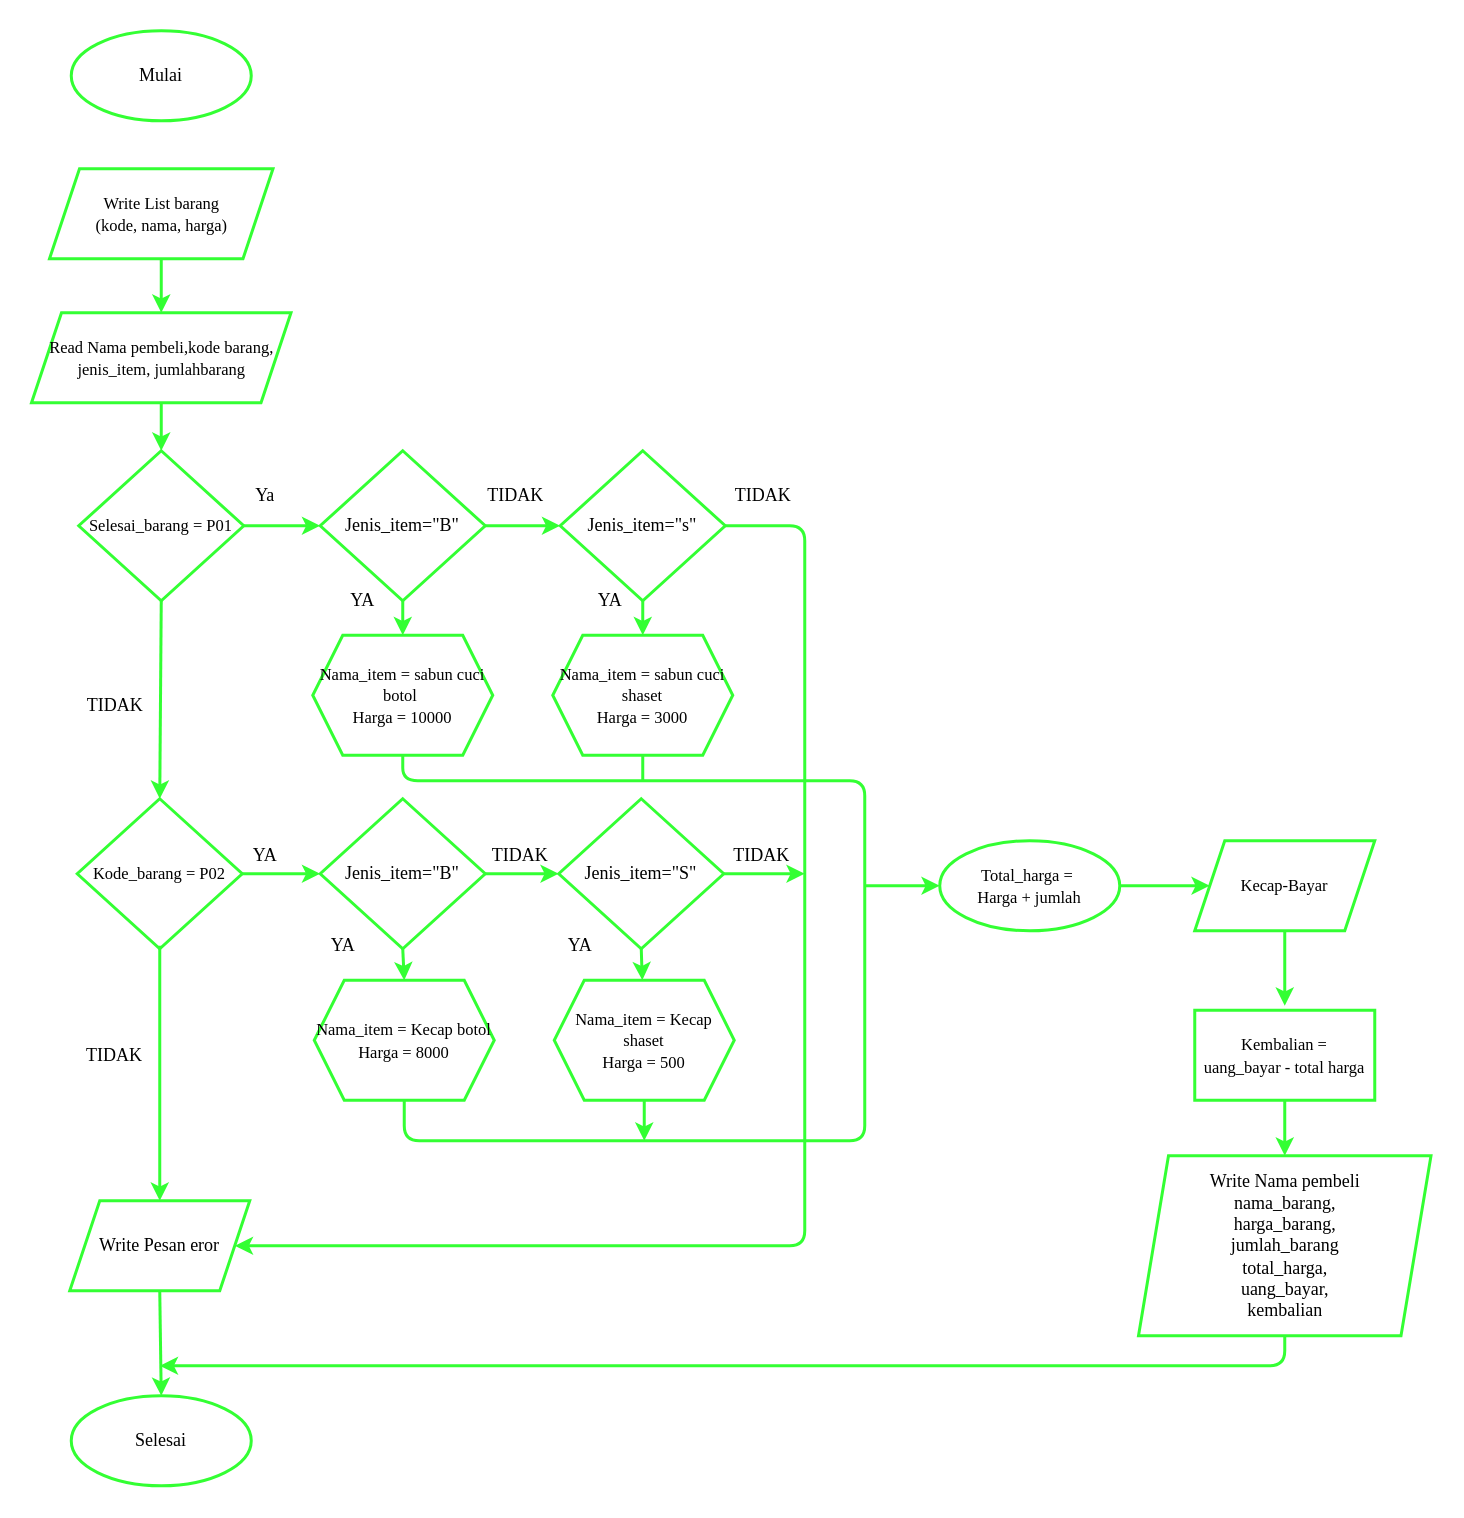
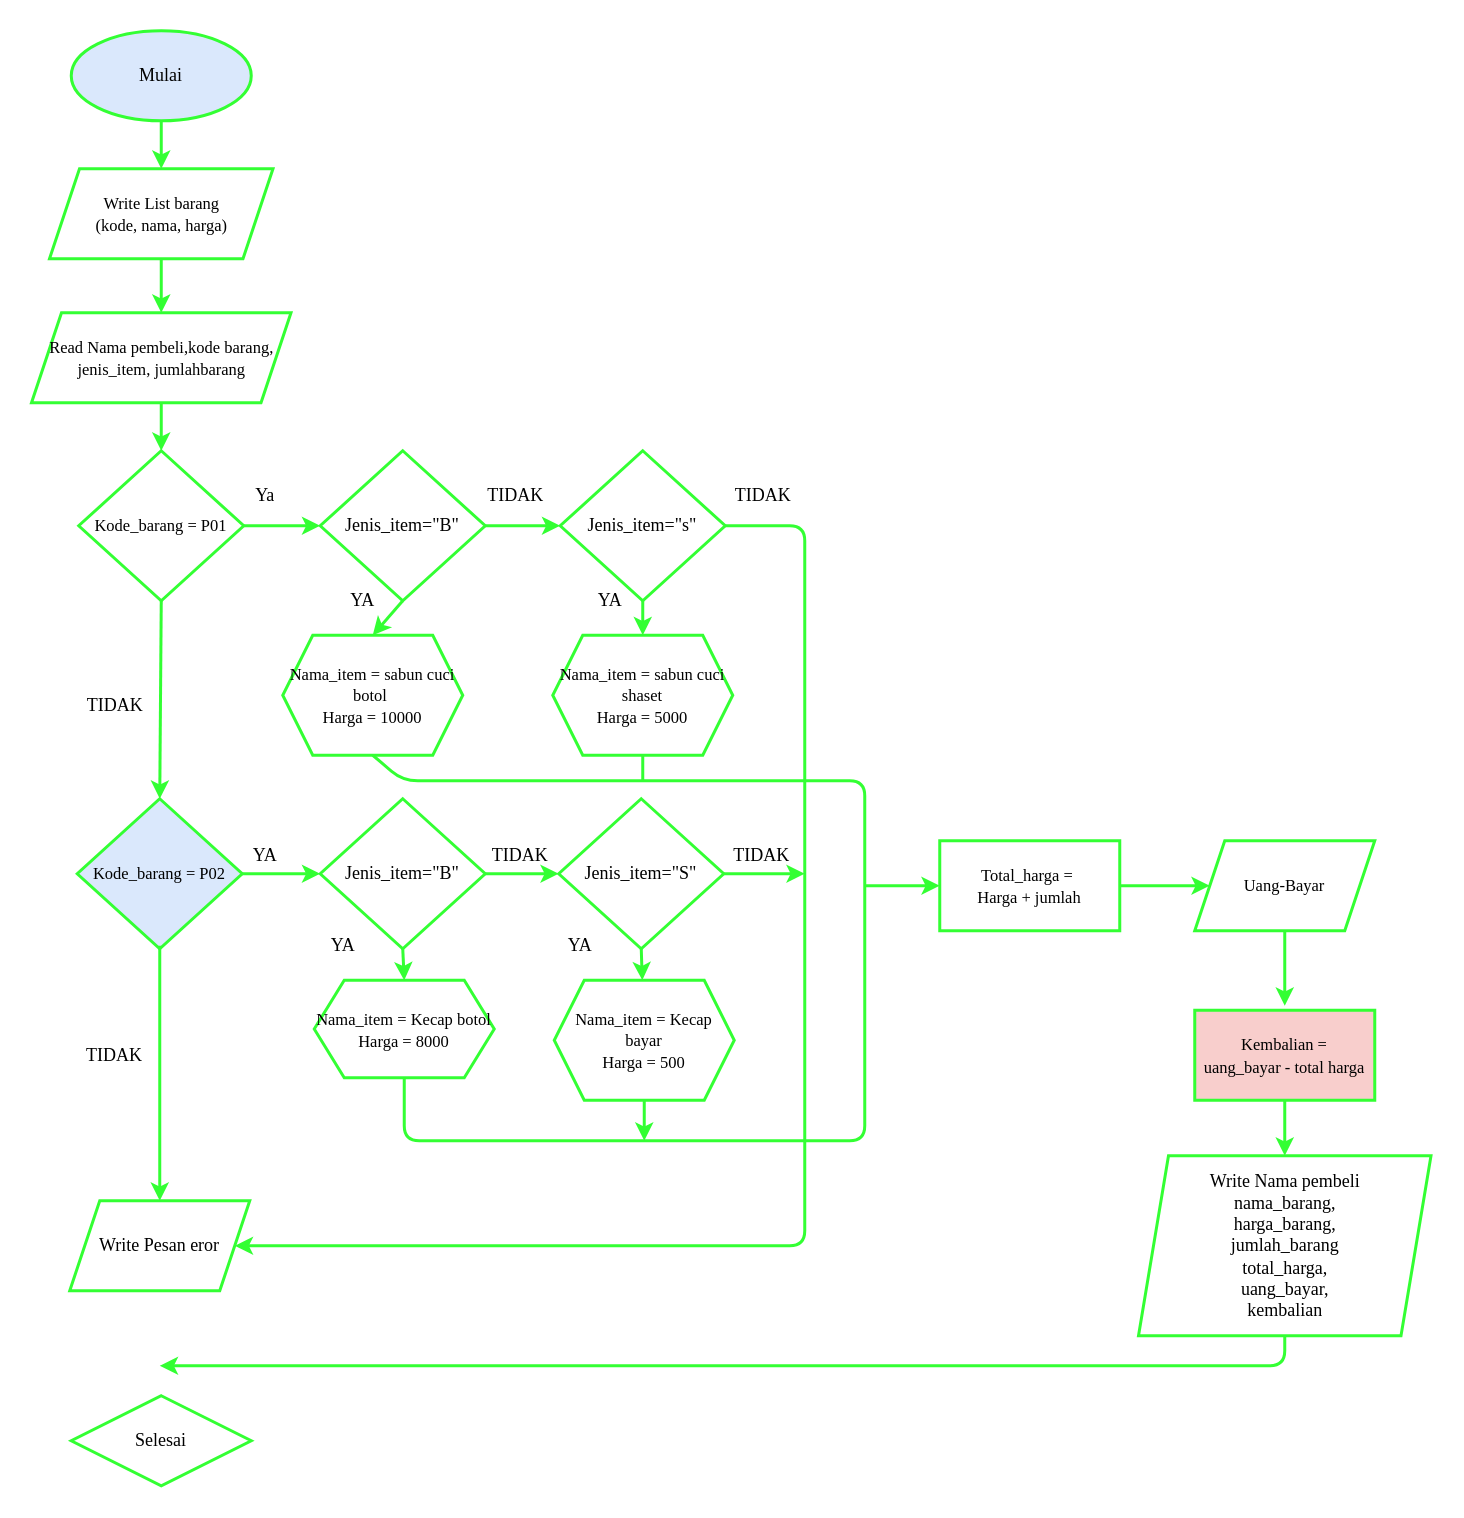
- <mxCell id="2" value="&lt;font color=&quot;#000000&quot; face=&quot;Verdana&quot;&gt;Mulai&lt;/font&gt;" style="ellipse;whiteSpace=wrap;html=1;strokeColor=#33FF33;fillColor=#FFFFFF;fontColor=#ffffff;strokeWidth=2;" vertex="1" parent="1"><mxGeometry x="47" y="20" width="120" height="60" as="geometry" /></mxCell>
+ <mxCell id="2" value="&lt;font color=&quot;#000000&quot; face=&quot;Verdana&quot;&gt;Mulai&lt;/font&gt;" style="ellipse;whiteSpace=wrap;html=1;strokeColor=#33FF33;fillColor=#dae8fc;fontColor=#ffffff;strokeWidth=2;" vertex="1" parent="1"><mxGeometry x="47" y="20" width="120" height="60" as="geometry" /></mxCell>
+ <mxCell id="19" value="" style="endArrow=classic;html=1;fontFamily=Verdana;fontSize=11;fontColor=#000000;strokeColor=#33FF33;strokeWidth=2;exitX=0.5;exitY=1;exitDx=0;exitDy=0;entryX=0.5;entryY=0;entryDx=0;entryDy=0;" edge="1" parent="1" source="2" target="3"><mxGeometry width="50" height="50" relative="1" as="geometry"><mxPoint x="226" y="180" as="sourcePoint" /><mxPoint x="276" y="130" as="targetPoint" /></mxGeometry></mxCell>
- <mxCell id="5" value="&lt;font color=&quot;#000000&quot; face=&quot;Verdana&quot; style=&quot;font-size: 11px&quot;&gt;Selesai_barang = P01&lt;/font&gt;" style="rhombus;whiteSpace=wrap;html=1;strokeColor=#33FF33;strokeWidth=2;fillColor=#FFFFFF;" vertex="1" parent="1"><mxGeometry x="52" y="300" width="110" height="100" as="geometry" /></mxCell>
+ <mxCell id="5" value="&lt;font color=&quot;#000000&quot; face=&quot;Verdana&quot; style=&quot;font-size: 11px&quot;&gt;Kode_barang = P01&lt;/font&gt;" style="rhombus;whiteSpace=wrap;html=1;strokeColor=#33FF33;strokeWidth=2;fillColor=#FFFFFF;" vertex="1" parent="1"><mxGeometry x="52" y="300" width="110" height="100" as="geometry" /></mxCell>
- <mxCell id="9" value="&lt;font color=&quot;#000000&quot; face=&quot;Verdana&quot;&gt;&lt;span style=&quot;font-size: 11px&quot;&gt;Nama_item = sabun cuci botol&amp;nbsp;&lt;br&gt;Harga = 10000&lt;br&gt;&lt;/span&gt;&lt;/font&gt;" style="shape=hexagon;perimeter=hexagonPerimeter2;whiteSpace=wrap;html=1;fixedSize=1;strokeColor=#33FF33;strokeWidth=2;fillColor=#FFFFFF;" vertex="1" parent="1"><mxGeometry x="208" y="423" width="120" height="80" as="geometry" /></mxCell>
+ <mxCell id="9" value="&lt;font color=&quot;#000000&quot; face=&quot;Verdana&quot;&gt;&lt;span style=&quot;font-size: 11px&quot;&gt;Nama_item = sabun cuci botol&amp;nbsp;&lt;br&gt;Harga = 10000&lt;br&gt;&lt;/span&gt;&lt;/font&gt;" style="shape=hexagon;perimeter=hexagonPerimeter2;whiteSpace=wrap;html=1;fixedSize=1;strokeColor=#33FF33;strokeWidth=2;fillColor=#FFFFFF;" vertex="1" parent="1"><mxGeometry x="188" y="423" width="120" height="80" as="geometry" /></mxCell>
- <mxCell id="8" value="&lt;span style=&quot;color: rgb(0 , 0 , 0) ; font-family: &amp;#34;verdana&amp;#34; ; font-size: 11px&quot;&gt;Nama_item = sabun cuci shaset&lt;/span&gt;&lt;br style=&quot;color: rgb(0 , 0 , 0) ; font-family: &amp;#34;verdana&amp;#34; ; font-size: 11px&quot;&gt;&lt;span style=&quot;color: rgb(0 , 0 , 0) ; font-family: &amp;#34;verdana&amp;#34; ; font-size: 11px&quot;&gt;Harga = 3000&lt;/span&gt;" style="shape=hexagon;perimeter=hexagonPerimeter2;whiteSpace=wrap;html=1;fixedSize=1;strokeColor=#33FF33;strokeWidth=2;fillColor=#FFFFFF;" vertex="1" parent="1"><mxGeometry x="368" y="423" width="120" height="80" as="geometry" /></mxCell>
+ <mxCell id="8" value="&lt;span style=&quot;color: rgb(0 , 0 , 0) ; font-family: &amp;#34;verdana&amp;#34; ; font-size: 11px&quot;&gt;Nama_item = sabun cuci shaset&lt;/span&gt;&lt;br style=&quot;color: rgb(0 , 0 , 0) ; font-family: &amp;#34;verdana&amp;#34; ; font-size: 11px&quot;&gt;&lt;span style=&quot;color: rgb(0 , 0 , 0) ; font-family: &amp;#34;verdana&amp;#34; ; font-size: 11px&quot;&gt;Harga = 5000&lt;/span&gt;" style="shape=hexagon;perimeter=hexagonPerimeter2;whiteSpace=wrap;html=1;fixedSize=1;strokeColor=#33FF33;strokeWidth=2;fillColor=#FFFFFF;" vertex="1" parent="1"><mxGeometry x="368" y="423" width="120" height="80" as="geometry" /></mxCell>
- <mxCell id="12" value="&lt;span style=&quot;color: rgb(0 , 0 , 0) ; font-family: &amp;#34;verdana&amp;#34; ; font-size: 11px&quot;&gt;Kode_barang = P02&lt;/span&gt;" style="rhombus;whiteSpace=wrap;html=1;strokeColor=#33FF33;strokeWidth=2;fillColor=#FFFFFF;" vertex="1" parent="1"><mxGeometry x="51" y="532" width="110" height="100" as="geometry" /></mxCell>
+ <mxCell id="12" value="&lt;span style=&quot;color: rgb(0 , 0 , 0) ; font-family: &amp;#34;verdana&amp;#34; ; font-size: 11px&quot;&gt;Kode_barang = P02&lt;/span&gt;" style="rhombus;whiteSpace=wrap;html=1;strokeColor=#33FF33;strokeWidth=2;fillColor=#dae8fc;" vertex="1" parent="1"><mxGeometry x="51" y="532" width="110" height="100" as="geometry" /></mxCell>
- <mxCell id="15" value="&lt;font color=&quot;#000000&quot; face=&quot;verdana&quot;&gt;&lt;span style=&quot;font-size: 11px&quot;&gt;Total_harga =&amp;nbsp;&lt;br&gt;Harga + jumlah&lt;br&gt;&lt;/span&gt;&lt;/font&gt;" style="ellipse;whiteSpace=wrap;html=1;strokeColor=#33FF33;strokeWidth=2;fillColor=#FFFFFF;" vertex="1" parent="1"><mxGeometry x="626" y="560" width="120" height="60" as="geometry" /></mxCell>
+ <mxCell id="15" value="&lt;font color=&quot;#000000&quot; face=&quot;verdana&quot;&gt;&lt;span style=&quot;font-size: 11px&quot;&gt;Total_harga =&amp;nbsp;&lt;br&gt;Harga + jumlah&lt;br&gt;&lt;/span&gt;&lt;/font&gt;" style="rounded=0;whiteSpace=wrap;html=1;strokeColor=#33FF33;strokeWidth=2;fillColor=#FFFFFF;" vertex="1" parent="1"><mxGeometry x="626" y="560" width="120" height="60" as="geometry" /></mxCell>
- <mxCell id="16" value="&lt;font color=&quot;#000000&quot; face=&quot;verdana&quot;&gt;&lt;span style=&quot;font-size: 11px&quot;&gt;Kecap-Bayar&lt;/span&gt;&lt;/font&gt;" style="shape=parallelogram;perimeter=parallelogramPerimeter;whiteSpace=wrap;html=1;fixedSize=1;strokeColor=#33FF33;strokeWidth=2;fillColor=#FFFFFF;" vertex="1" parent="1"><mxGeometry x="796" y="560" width="120" height="60" as="geometry" /></mxCell>
+ <mxCell id="16" value="&lt;font color=&quot;#000000&quot; face=&quot;verdana&quot;&gt;&lt;span style=&quot;font-size: 11px&quot;&gt;Uang-Bayar&lt;/span&gt;&lt;/font&gt;" style="shape=parallelogram;perimeter=parallelogramPerimeter;whiteSpace=wrap;html=1;fixedSize=1;strokeColor=#33FF33;strokeWidth=2;fillColor=#FFFFFF;" vertex="1" parent="1"><mxGeometry x="796" y="560" width="120" height="60" as="geometry" /></mxCell>
- <mxCell id="27" value="&lt;font color=&quot;#000000&quot; face=&quot;Verdana&quot;&gt;&lt;span style=&quot;font-size: 11px&quot;&gt;Nama_item = Kecap botol&lt;br&gt;Harga = 8000&lt;br&gt;&lt;/span&gt;&lt;/font&gt;" style="shape=hexagon;perimeter=hexagonPerimeter2;whiteSpace=wrap;html=1;fixedSize=1;strokeColor=#33FF33;strokeWidth=2;fillColor=#FFFFFF;" vertex="1" parent="1"><mxGeometry x="209" y="653" width="120" height="80" as="geometry" /></mxCell>
+ <mxCell id="27" value="&lt;font color=&quot;#000000&quot; face=&quot;Verdana&quot;&gt;&lt;span style=&quot;font-size: 11px&quot;&gt;Nama_item = Kecap botol&lt;br&gt;Harga = 8000&lt;br&gt;&lt;/span&gt;&lt;/font&gt;" style="shape=hexagon;perimeter=hexagonPerimeter2;whiteSpace=wrap;html=1;fixedSize=1;strokeColor=#33FF33;strokeWidth=2;fillColor=#FFFFFF;" vertex="1" parent="1"><mxGeometry x="209" y="653" width="120" height="65" as="geometry" /></mxCell>
- <mxCell id="26" value="&lt;span style=&quot;color: rgb(0 , 0 , 0) ; font-family: &amp;#34;verdana&amp;#34; ; font-size: 11px&quot;&gt;Nama_item = Kecap shaset&lt;/span&gt;&lt;br style=&quot;color: rgb(0 , 0 , 0) ; font-family: &amp;#34;verdana&amp;#34; ; font-size: 11px&quot;&gt;&lt;span style=&quot;color: rgb(0 , 0 , 0) ; font-family: &amp;#34;verdana&amp;#34; ; font-size: 11px&quot;&gt;Harga = 500&lt;/span&gt;" style="shape=hexagon;perimeter=hexagonPerimeter2;whiteSpace=wrap;html=1;fixedSize=1;strokeColor=#33FF33;strokeWidth=2;fillColor=#FFFFFF;" vertex="1" parent="1"><mxGeometry x="369" y="653" width="120" height="80" as="geometry" /></mxCell>
+ <mxCell id="26" value="&lt;span style=&quot;color: rgb(0 , 0 , 0) ; font-family: &amp;#34;verdana&amp;#34; ; font-size: 11px&quot;&gt;Nama_item = Kecap bayar&lt;/span&gt;&lt;br style=&quot;color: rgb(0 , 0 , 0) ; font-family: &amp;#34;verdana&amp;#34; ; font-size: 11px&quot;&gt;&lt;span style=&quot;color: rgb(0 , 0 , 0) ; font-family: &amp;#34;verdana&amp;#34; ; font-size: 11px&quot;&gt;Harga = 500&lt;/span&gt;" style="shape=hexagon;perimeter=hexagonPerimeter2;whiteSpace=wrap;html=1;fixedSize=1;strokeColor=#33FF33;strokeWidth=2;fillColor=#FFFFFF;" vertex="1" parent="1"><mxGeometry x="369" y="653" width="120" height="80" as="geometry" /></mxCell>
- <mxCell id="17" value="&lt;font color=&quot;#000000&quot; face=&quot;verdana&quot;&gt;&lt;span style=&quot;font-size: 11px&quot;&gt;Kembalian =&lt;br&gt;uang_bayar - total harga&lt;br&gt;&lt;/span&gt;&lt;/font&gt;" style="rounded=0;whiteSpace=wrap;html=1;strokeColor=#33FF33;strokeWidth=2;fillColor=#FFFFFF;" vertex="1" parent="1"><mxGeometry x="796" y="673" width="120" height="60" as="geometry" /></mxCell>
+ <mxCell id="17" value="&lt;font color=&quot;#000000&quot; face=&quot;verdana&quot;&gt;&lt;span style=&quot;font-size: 11px&quot;&gt;Kembalian =&lt;br&gt;uang_bayar - total harga&lt;br&gt;&lt;/span&gt;&lt;/font&gt;" style="rounded=0;whiteSpace=wrap;html=1;strokeColor=#33FF33;strokeWidth=2;fillColor=#f8cecc;" vertex="1" parent="1"><mxGeometry x="796" y="673" width="120" height="60" as="geometry" /></mxCell>
- <mxCell id="42" value="" style="endArrow=classic;html=1;fontFamily=Verdana;fontSize=12;fontColor=#000000;strokeColor=#33FF33;strokeWidth=2;exitX=0.5;exitY=1;exitDx=0;exitDy=0;entryX=0.5;entryY=0;entryDx=0;entryDy=0;" edge="1" parent="1" source="13" target="14"><mxGeometry width="50" height="50" relative="1" as="geometry"><mxPoint x="96" y="870" as="sourcePoint" /><mxPoint x="146" y="820" as="targetPoint" /></mxGeometry></mxCell>
- <mxCell id="14" value="&lt;font color=&quot;#000000&quot; face=&quot;Verdana&quot;&gt;Selesai&lt;/font&gt;" style="ellipse;whiteSpace=wrap;html=1;strokeColor=#33FF33;strokeWidth=2;fillColor=#FFFFFF;" vertex="1" parent="1"><mxGeometry x="47" y="930" width="120" height="60" as="geometry" /></mxCell>
+ <mxCell id="14" value="&lt;font color=&quot;#000000&quot; face=&quot;Verdana&quot;&gt;Selesai&lt;/font&gt;" style="rhombus;whiteSpace=wrap;html=1;strokeColor=#33FF33;strokeWidth=2;fillColor=#FFFFFF;" vertex="1" parent="1"><mxGeometry x="47" y="930" width="120" height="60" as="geometry" /></mxCell>
